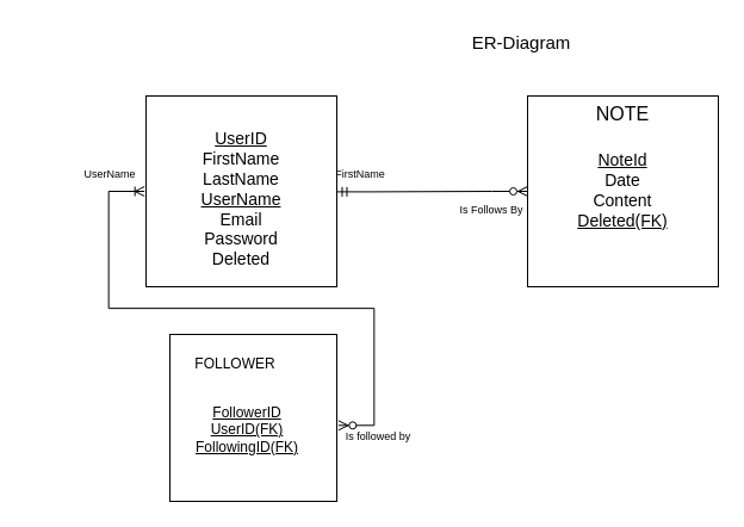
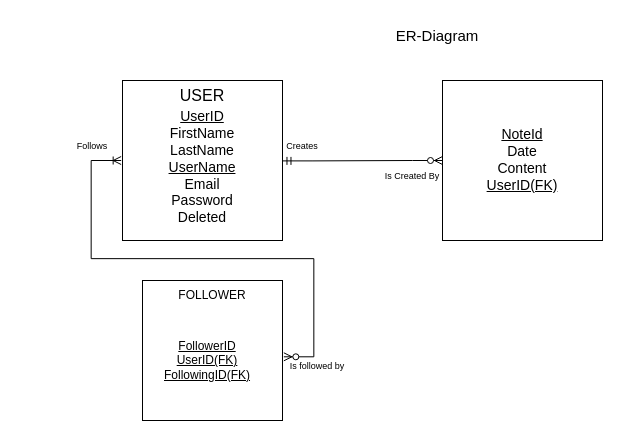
+ <mxCell id="3" value="&lt;font style=&quot;font-size: 16px;&quot;&gt;USER&lt;/font&gt;" style="text;strokeColor=none;align=center;fillColor=none;html=1;verticalAlign=middle;whiteSpace=wrap;rounded=0;" vertex="1" parent="1"><mxGeometry x="172" y="80" width="60" height="30" as="geometry" /></mxCell>
- <mxCell id="7" value="&lt;font style=&quot;font-size: 16px;&quot;&gt;NOTE&lt;/font&gt;" style="text;strokeColor=none;align=center;fillColor=none;html=1;verticalAlign=middle;whiteSpace=wrap;rounded=0;" vertex="1" parent="1"><mxGeometry x="492" y="80" width="60" height="30" as="geometry" /></mxCell>
- <mxCell id="15" value="&lt;font style=&quot;font-size: 9px;&quot;&gt;UserName&lt;/font&gt;" style="text;strokeColor=none;align=center;fillColor=none;html=1;verticalAlign=middle;whiteSpace=wrap;rounded=0;" vertex="1" parent="1"><mxGeometry x="62" y="130" width="60" height="30" as="geometry" /></mxCell>
+ <mxCell id="15" value="&lt;font style=&quot;font-size: 9px;&quot;&gt;Follows&lt;/font&gt;" style="text;strokeColor=none;align=center;fillColor=none;html=1;verticalAlign=middle;whiteSpace=wrap;rounded=0;" vertex="1" parent="1"><mxGeometry x="62" y="130" width="60" height="30" as="geometry" /></mxCell>
- <mxCell id="13" value="&lt;font style=&quot;font-size: 9px;&quot;&gt;FirstName&lt;/font&gt;" style="text;strokeColor=none;align=center;fillColor=none;html=1;verticalAlign=middle;whiteSpace=wrap;rounded=0;" vertex="1" parent="1"><mxGeometry x="272" y="130" width="60" height="30" as="geometry" /></mxCell>
+ <mxCell id="13" value="&lt;font style=&quot;font-size: 9px;&quot;&gt;Creates&lt;/font&gt;" style="text;strokeColor=none;align=center;fillColor=none;html=1;verticalAlign=middle;whiteSpace=wrap;rounded=0;" vertex="1" parent="1"><mxGeometry x="272" y="130" width="60" height="30" as="geometry" /></mxCell>
- <mxCell id="14" value="&lt;font style=&quot;font-size: 9px;&quot;&gt;Is Follows By&lt;/font&gt;" style="text;strokeColor=none;align=center;fillColor=none;html=1;verticalAlign=middle;whiteSpace=wrap;rounded=0;" vertex="1" parent="1"><mxGeometry x="372" y="160" width="80" height="30" as="geometry" /></mxCell>
+ <mxCell id="14" value="&lt;font style=&quot;font-size: 9px;&quot;&gt;Is Created By&lt;/font&gt;" style="text;strokeColor=none;align=center;fillColor=none;html=1;verticalAlign=middle;whiteSpace=wrap;rounded=0;" vertex="1" parent="1"><mxGeometry x="372" y="160" width="80" height="30" as="geometry" /></mxCell>
- <mxCell id="8" value="&lt;u&gt;&lt;font style=&quot;font-size: 14px;&quot;&gt;NoteId&lt;/font&gt;&lt;/u&gt;&lt;div&gt;&lt;font style=&quot;font-size: 14px;&quot;&gt;Date&lt;/font&gt;&lt;/div&gt;&lt;div&gt;&lt;font style=&quot;font-size: 14px;&quot;&gt;Content&lt;/font&gt;&lt;/div&gt;&lt;div&gt;&lt;font style=&quot;font-size: 14px;&quot;&gt;&lt;u&gt;Deleted(FK)&lt;/u&gt;&lt;br&gt;&lt;/font&gt;&lt;div&gt;&lt;u&gt;&lt;font style=&quot;font-size: 14px;&quot;&gt;&lt;br&gt;&lt;/font&gt;&lt;/u&gt;&lt;div&gt;&lt;u&gt;&lt;br&gt;&lt;/u&gt;&lt;/div&gt;&lt;/div&gt;&lt;/div&gt;" style="text;strokeColor=none;align=center;fillColor=none;html=1;verticalAlign=middle;whiteSpace=wrap;rounded=0;" vertex="1" parent="1"><mxGeometry x="492" y="120" width="60" height="110" as="geometry" /></mxCell>
+ <mxCell id="8" value="&lt;u&gt;&lt;font style=&quot;font-size: 14px;&quot;&gt;NoteId&lt;/font&gt;&lt;/u&gt;&lt;div&gt;&lt;font style=&quot;font-size: 14px;&quot;&gt;Date&lt;/font&gt;&lt;/div&gt;&lt;div&gt;&lt;font style=&quot;font-size: 14px;&quot;&gt;Content&lt;/font&gt;&lt;/div&gt;&lt;div&gt;&lt;font style=&quot;font-size: 14px;&quot;&gt;&lt;u&gt;UserID(FK)&lt;/u&gt;&lt;br&gt;&lt;/font&gt;&lt;div&gt;&lt;u&gt;&lt;font style=&quot;font-size: 14px;&quot;&gt;&lt;br&gt;&lt;/font&gt;&lt;/u&gt;&lt;div&gt;&lt;u&gt;&lt;br&gt;&lt;/u&gt;&lt;/div&gt;&lt;/div&gt;&lt;/div&gt;" style="text;strokeColor=none;align=center;fillColor=none;html=1;verticalAlign=middle;whiteSpace=wrap;rounded=0;" vertex="1" parent="1"><mxGeometry x="492" y="120" width="60" height="110" as="geometry" /></mxCell>
- <mxCell id="10" value="FOLLOWER" style="text;strokeColor=none;align=center;fillColor=none;html=1;verticalAlign=middle;whiteSpace=wrap;rounded=0;" vertex="1" parent="1"><mxGeometry x="167" y="290" width="60" height="30" as="geometry" /></mxCell>
+ <mxCell id="10" value="FOLLOWER" style="text;strokeColor=none;align=center;fillColor=none;html=1;verticalAlign=middle;whiteSpace=wrap;rounded=0;" vertex="1" parent="1"><mxGeometry x="182" y="280" width="60" height="30" as="geometry" /></mxCell>
